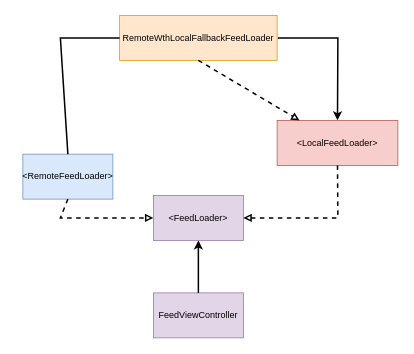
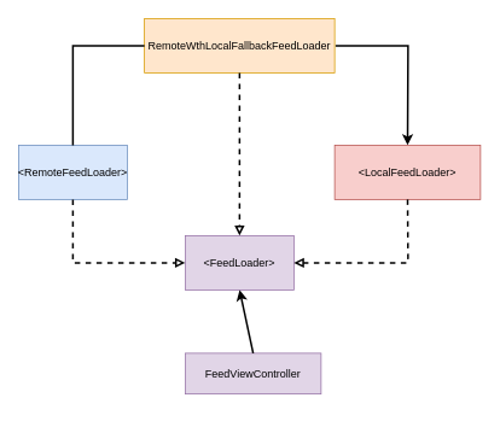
- <mxCell id="8" value="" style="endArrow=block;html=1;rounded=0;strokeWidth=2;exitX=0.5;exitY=1;exitDx=0;exitDy=0;dashed=1;endFill=0;" parent="1" source="2" target="5" edge="1"><mxGeometry width="50" height="50" relative="1" as="geometry"><mxPoint x="130" y="230" as="sourcePoint" /><mxPoint x="180" y="180" as="targetPoint" /></mxGeometry></mxCell>
+ <mxCell id="8" value="" style="endArrow=block;html=1;rounded=0;strokeWidth=2;exitX=0.5;exitY=1;exitDx=0;exitDy=0;dashed=1;endFill=0;" parent="1" source="2" target="4" edge="1"><mxGeometry width="50" height="50" relative="1" as="geometry"><mxPoint x="130" y="230" as="sourcePoint" /><mxPoint x="180" y="180" as="targetPoint" /></mxGeometry></mxCell>
- <mxCell id="6" value="&amp;lt;RemoteFeedLoader&amp;gt;" style="rounded=0;whiteSpace=wrap;html=1;fillColor=#dae8fc;strokeColor=#6c8ebf;" parent="1" vertex="1"><mxGeometry x="30" y="205" width="120" height="60" as="geometry" /></mxCell>
+ <mxCell id="6" value="&amp;lt;RemoteFeedLoader&amp;gt;" style="rounded=0;whiteSpace=wrap;html=1;fillColor=#dae8fc;strokeColor=#6c8ebf;" parent="1" vertex="1"><mxGeometry x="20" y="160" width="120" height="60" as="geometry" /></mxCell>
- <mxCell id="3" value="FeedViewController" style="rounded=0;whiteSpace=wrap;html=1;fillColor=#e1d5e7;strokeColor=#9673a6;" parent="1" vertex="1"><mxGeometry x="204" y="390" width="120" height="60" as="geometry" /></mxCell>
+ <mxCell id="3" value="FeedViewController" style="rounded=0;whiteSpace=wrap;html=1;fillColor=#e1d5e7;strokeColor=#9673a6;" parent="1" vertex="1"><mxGeometry x="204" y="390" width="150" height="45" as="geometry" /></mxCell>
